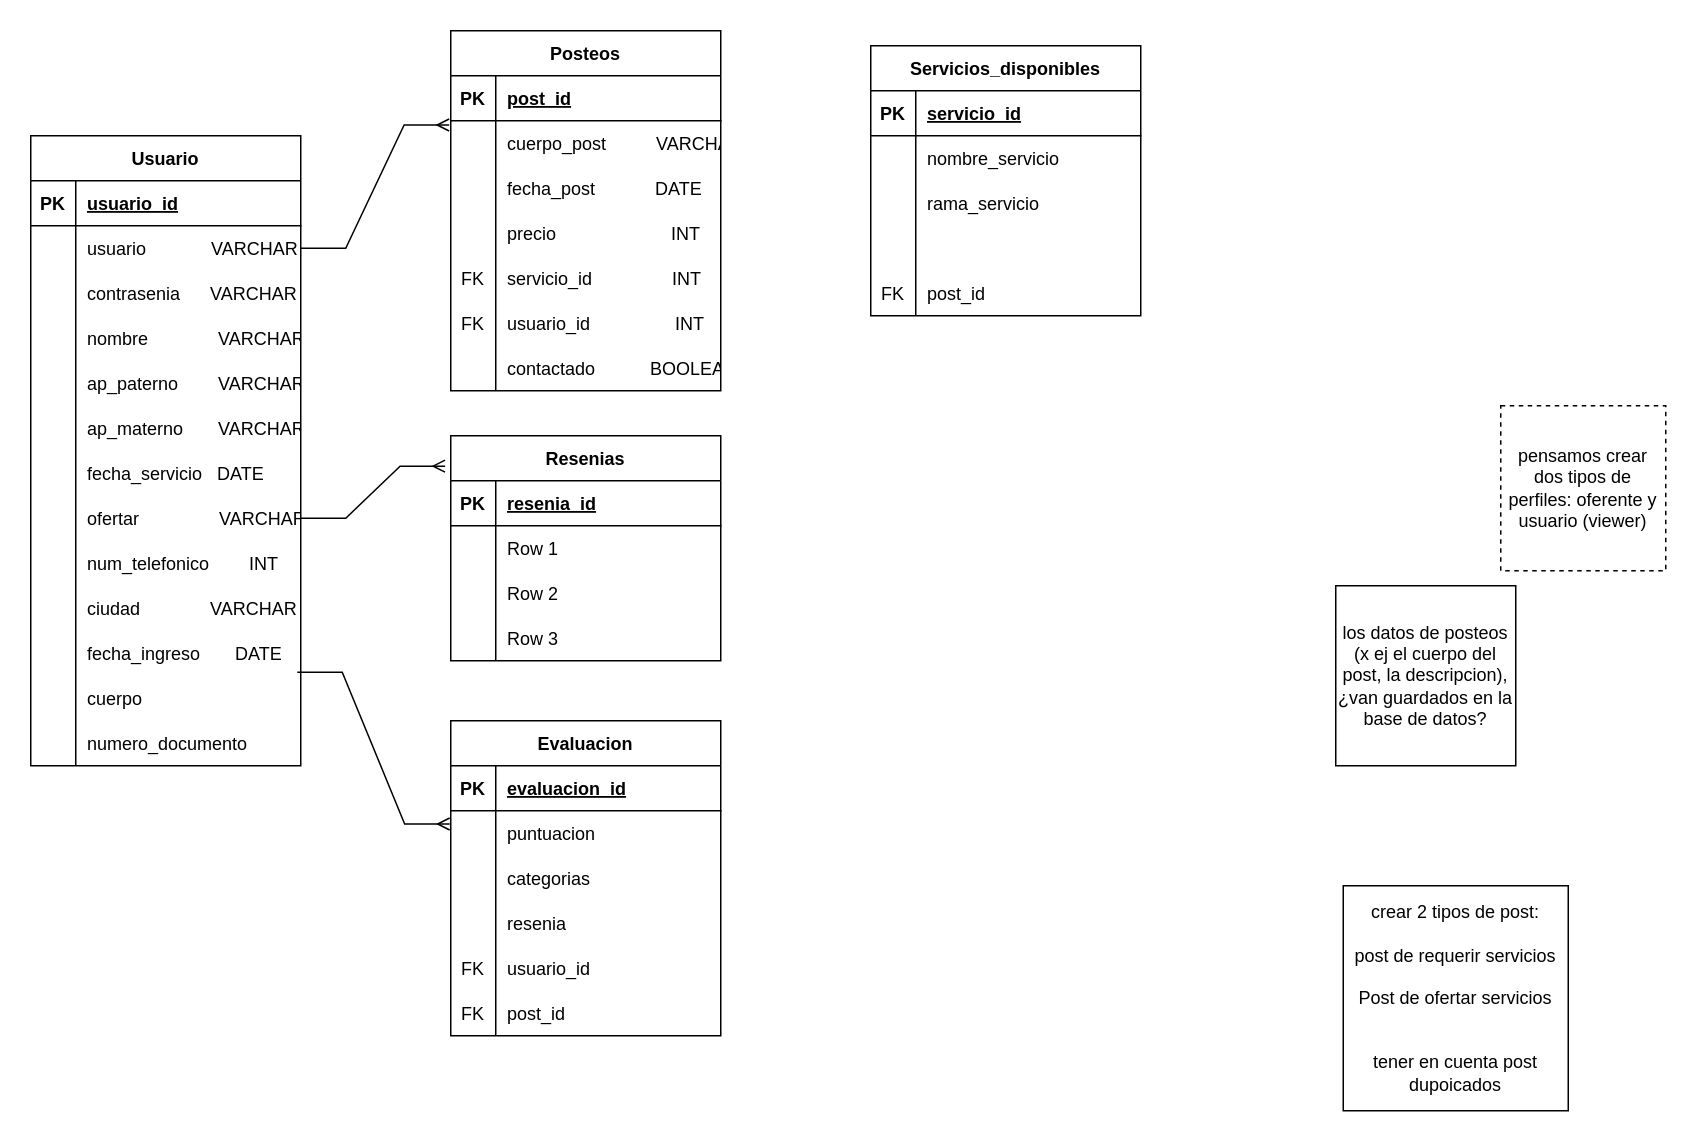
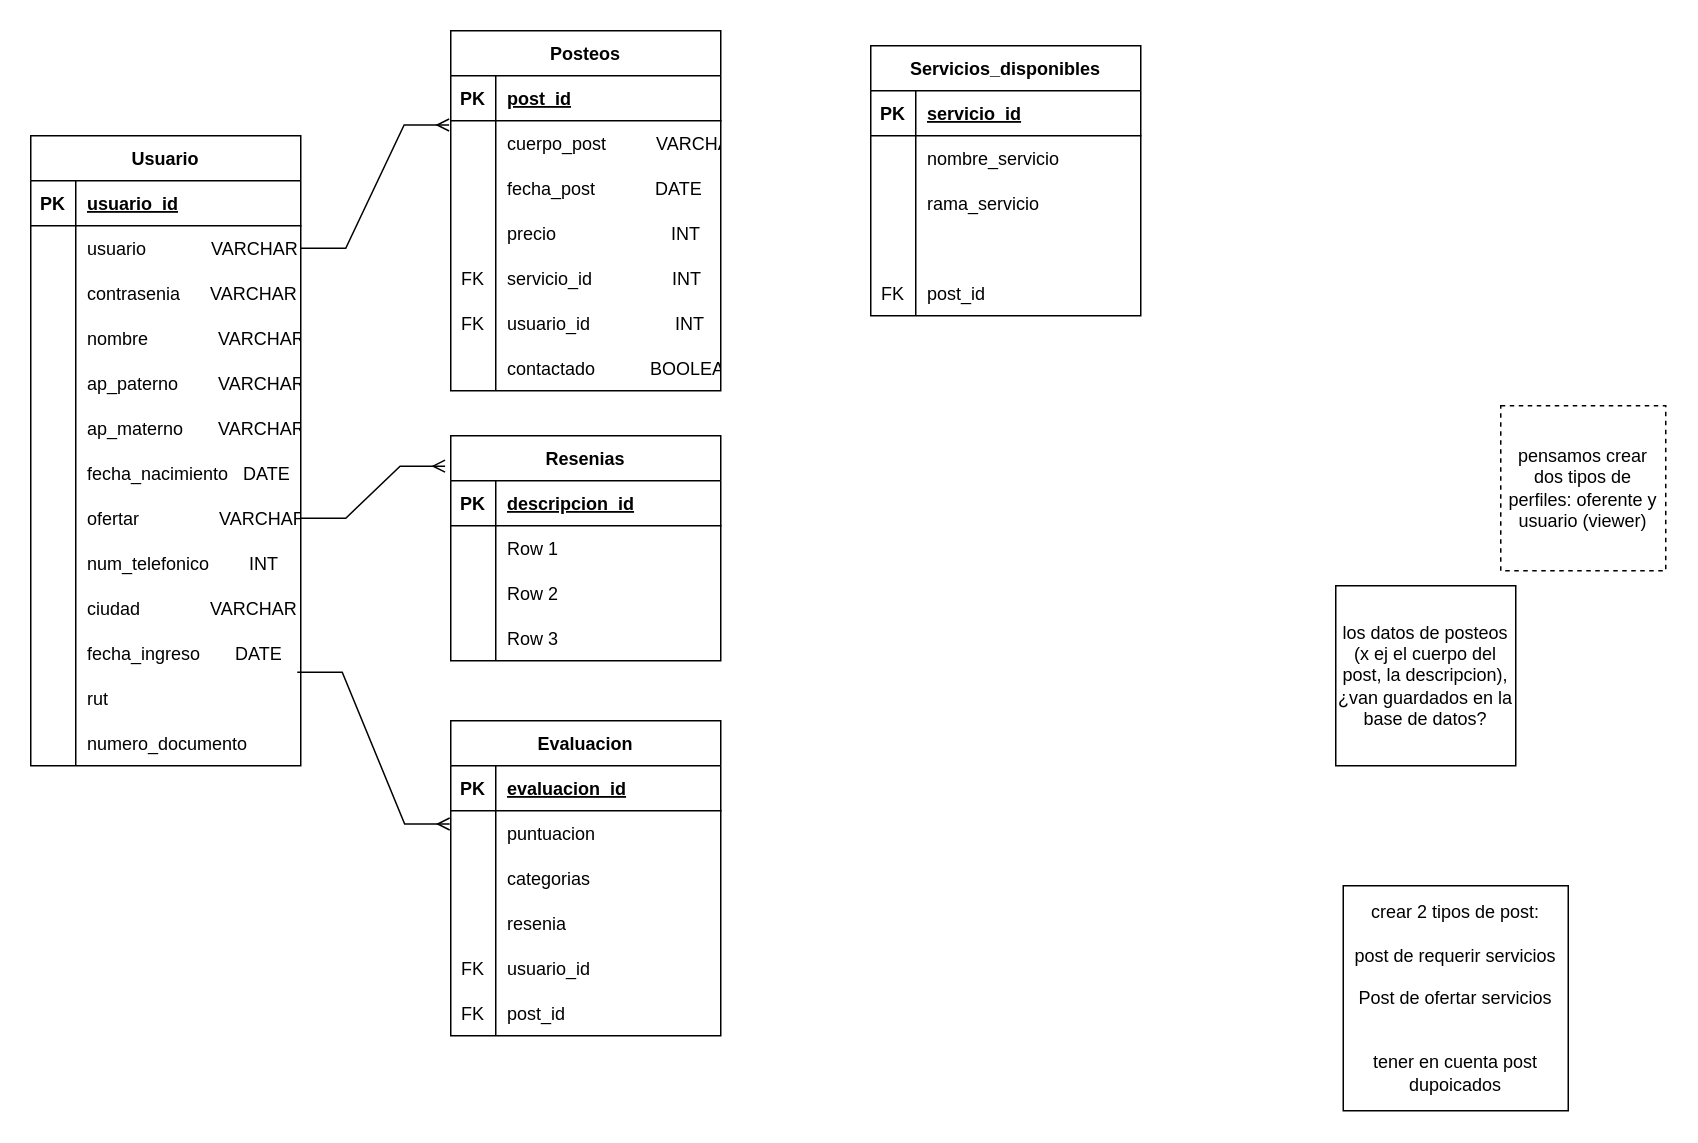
- <mxCell id="23" value="fecha_servicio   DATE" style="shape=partialRectangle;connectable=0;fillColor=none;top=0;left=0;bottom=0;right=0;align=left;spacingLeft=6;overflow=hidden;" parent="21" vertex="1"><mxGeometry x="30" width="150" height="30" as="geometry"><mxRectangle width="150" height="30" as="alternateBounds" /></mxGeometry></mxCell>
+ <mxCell id="23" value="fecha_nacimiento   DATE" style="shape=partialRectangle;connectable=0;fillColor=none;top=0;left=0;bottom=0;right=0;align=left;spacingLeft=6;overflow=hidden;" parent="21" vertex="1"><mxGeometry x="30" width="150" height="30" as="geometry"><mxRectangle width="150" height="30" as="alternateBounds" /></mxGeometry></mxCell>
- <mxCell id="103" value="resenia_id" style="shape=partialRectangle;connectable=0;fillColor=none;top=0;left=0;bottom=0;right=0;align=left;spacingLeft=6;fontStyle=5;overflow=hidden;" parent="101" vertex="1"><mxGeometry x="30" width="150" height="30" as="geometry"><mxRectangle width="150" height="30" as="alternateBounds" /></mxGeometry></mxCell>
+ <mxCell id="103" value="descripcion_id" style="shape=partialRectangle;connectable=0;fillColor=none;top=0;left=0;bottom=0;right=0;align=left;spacingLeft=6;fontStyle=5;overflow=hidden;" parent="101" vertex="1"><mxGeometry x="30" width="150" height="30" as="geometry"><mxRectangle width="150" height="30" as="alternateBounds" /></mxGeometry></mxCell>
- <mxCell id="38" value="cuerpo" style="shape=partialRectangle;connectable=0;fillColor=none;top=0;left=0;bottom=0;right=0;align=left;spacingLeft=6;overflow=hidden;" parent="36" vertex="1"><mxGeometry x="30" width="150" height="30" as="geometry"><mxRectangle width="150" height="30" as="alternateBounds" /></mxGeometry></mxCell>
+ <mxCell id="38" value="rut" style="shape=partialRectangle;connectable=0;fillColor=none;top=0;left=0;bottom=0;right=0;align=left;spacingLeft=6;overflow=hidden;" parent="36" vertex="1"><mxGeometry x="30" width="150" height="30" as="geometry"><mxRectangle width="150" height="30" as="alternateBounds" /></mxGeometry></mxCell>
